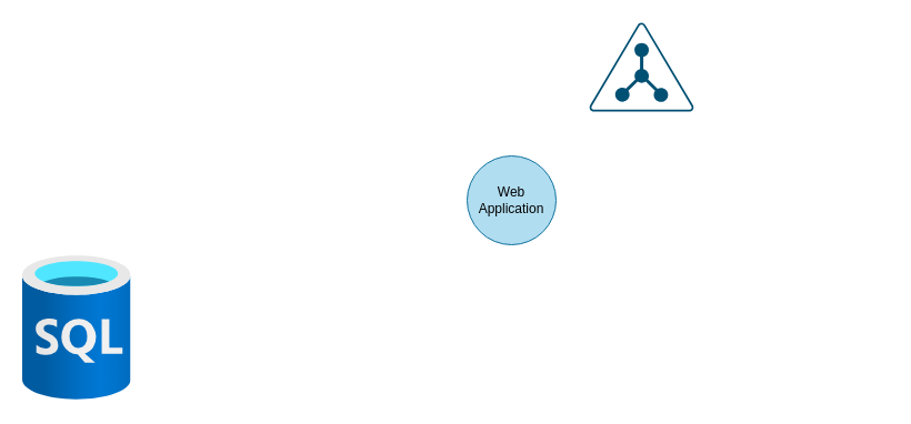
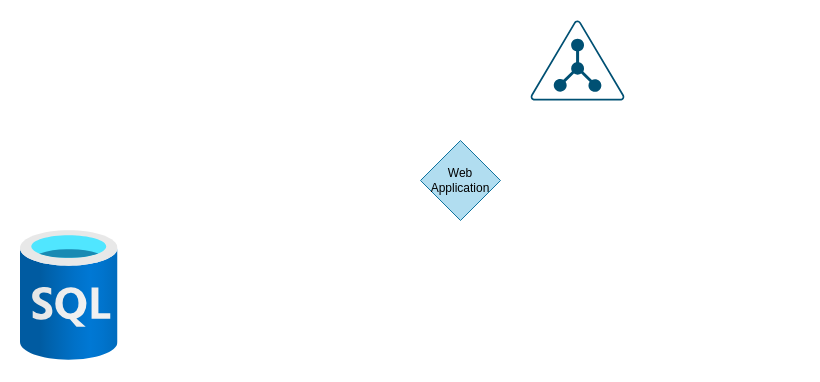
- <mxCell id="3" value="Web Application" style="ellipse;whiteSpace=wrap;html=1;aspect=fixed;fillColor=#b1ddf0;strokeColor=#10739e;" vertex="1" parent="1"><mxGeometry x="420" y="140" width="80" height="80" as="geometry" /></mxCell>
+ <mxCell id="3" value="Web Application" style="rhombus;whiteSpace=wrap;html=1;aspect=fixed;fillColor=#b1ddf0;strokeColor=#10739e;" vertex="1" parent="1"><mxGeometry x="420" y="140" width="80" height="80" as="geometry" /></mxCell>
